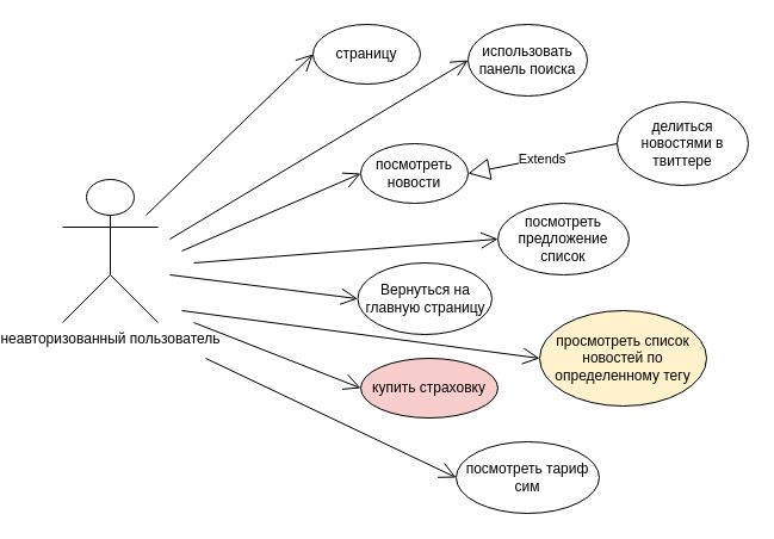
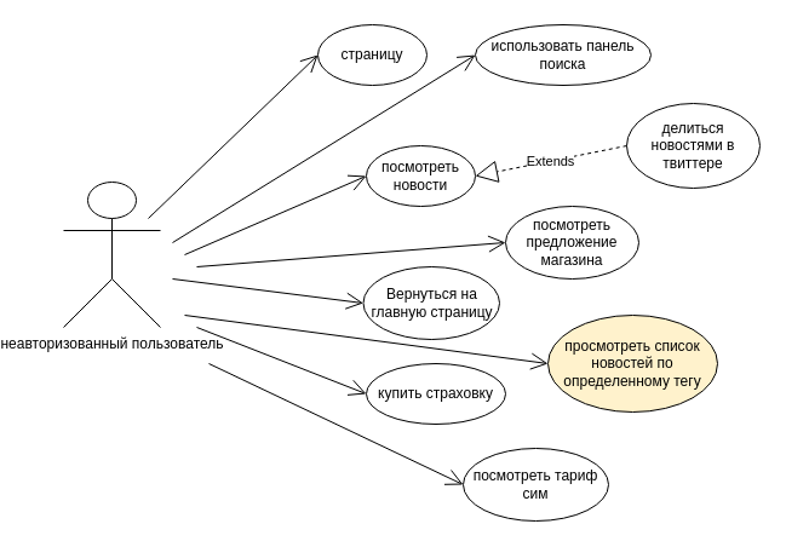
- <mxCell id="4" value="использовать панель поиска" style="ellipse;whiteSpace=wrap;html=1;" vertex="1" parent="1"><mxGeometry x="360" y="20" width="100" height="60" as="geometry" /></mxCell>
+ <mxCell id="4" value="использовать панель поиска" style="ellipse;whiteSpace=wrap;html=1;" vertex="1" parent="1"><mxGeometry x="360" y="20" width="145" height="50" as="geometry" /></mxCell>
- <mxCell id="18" value="Extends" style="endArrow=block;endSize=16;endFill=0;html=1;exitX=0;exitY=0.5;exitDx=0;exitDy=0;entryX=1;entryY=0.5;entryDx=0;entryDy=0;" edge="1" parent="1" source="11" target="5"><mxGeometry width="160" relative="1" as="geometry"><mxPoint x="280" y="190" as="sourcePoint" /><mxPoint x="440" y="190" as="targetPoint" /></mxGeometry></mxCell>
+ <mxCell id="18" value="Extends" style="endArrow=block;endSize=16;endFill=0;html=1;exitX=0;exitY=0.5;exitDx=0;exitDy=0;entryX=1;entryY=0.5;entryDx=0;entryDy=0;dashed=1;" edge="1" parent="1" source="11" target="5"><mxGeometry width="160" relative="1" as="geometry"><mxPoint x="280" y="190" as="sourcePoint" /><mxPoint x="440" y="190" as="targetPoint" /></mxGeometry></mxCell>
- <mxCell id="8" value="посмотреть предложение список" style="ellipse;whiteSpace=wrap;html=1;" vertex="1" parent="1"><mxGeometry x="385" y="170" width="110" height="60" as="geometry" /></mxCell>
+ <mxCell id="8" value="посмотреть предложение магазина" style="ellipse;whiteSpace=wrap;html=1;" vertex="1" parent="1"><mxGeometry x="385" y="170" width="110" height="60" as="geometry" /></mxCell>
- <mxCell id="10" value="купить страховку" style="ellipse;whiteSpace=wrap;html=1;fillColor=#f8cecc;" vertex="1" parent="1"><mxGeometry x="270" y="300" width="115" height="50" as="geometry" /></mxCell>
+ <mxCell id="10" value="купить страховку" style="ellipse;whiteSpace=wrap;html=1;" vertex="1" parent="1"><mxGeometry x="270" y="300" width="115" height="50" as="geometry" /></mxCell>
